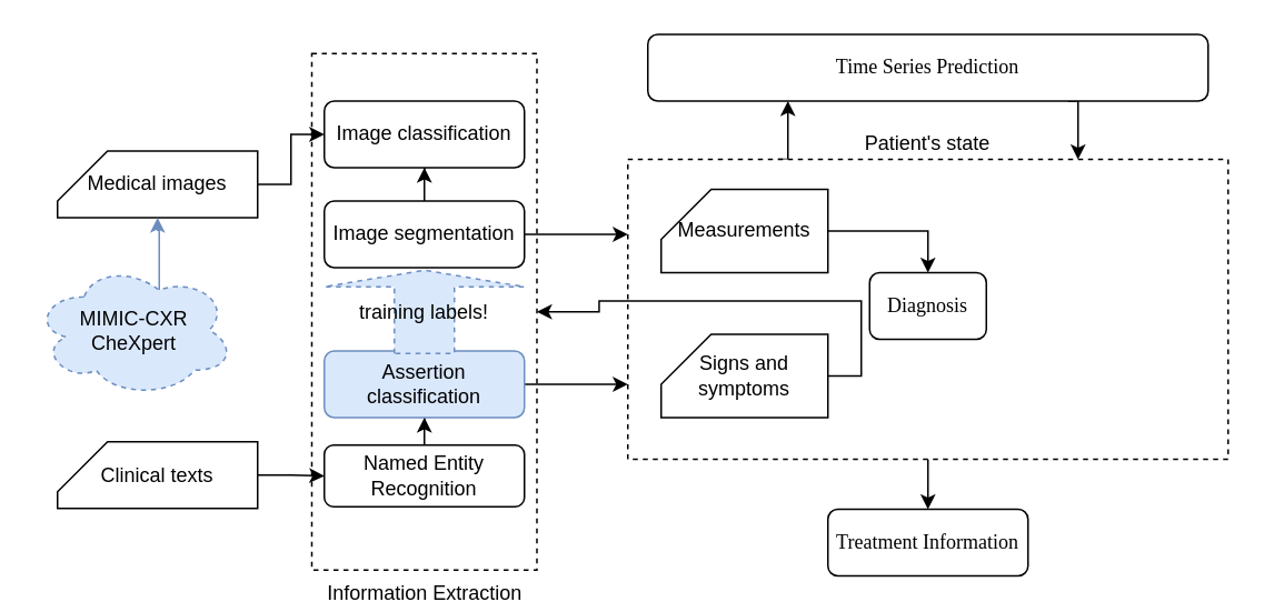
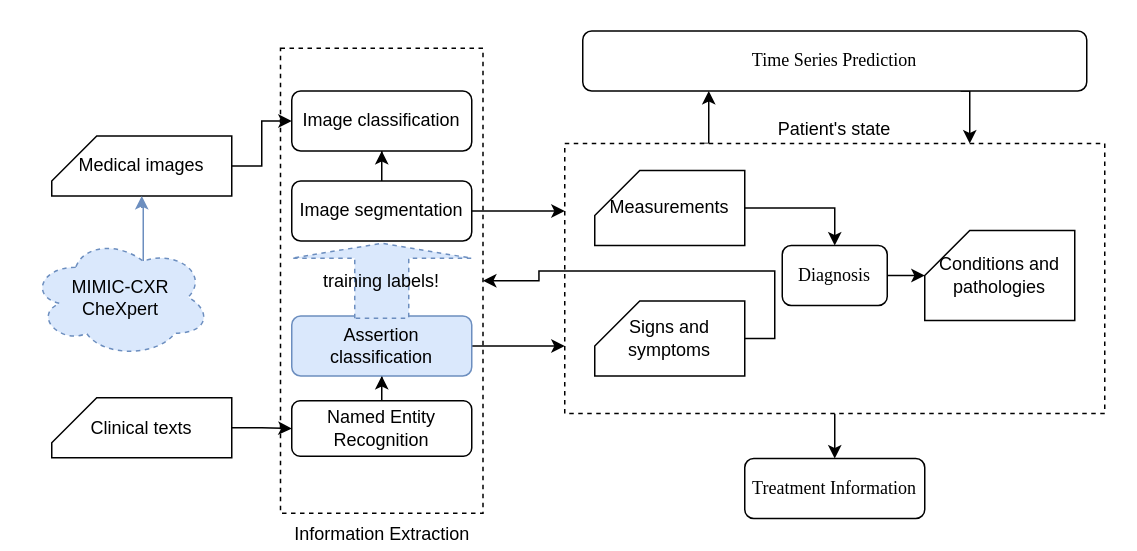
+ <mxCell id="6" style="edgeStyle=orthogonalEdgeStyle;rounded=0;orthogonalLoop=1;jettySize=auto;html=1;exitX=1;exitY=0.5;exitDx=0;exitDy=0;entryX=0;entryY=0;entryDx=0;entryDy=30;entryPerimeter=0;" edge="1" parent="1" source="7" target="23"><mxGeometry relative="1" as="geometry" /></mxCell>
+ <mxCell id="23" value="Conditions and pathologies" style="shape=card;whiteSpace=wrap;html=1;" vertex="1" parent="1"><mxGeometry x="616" y="153" width="100" height="60" as="geometry" /></mxCell>
